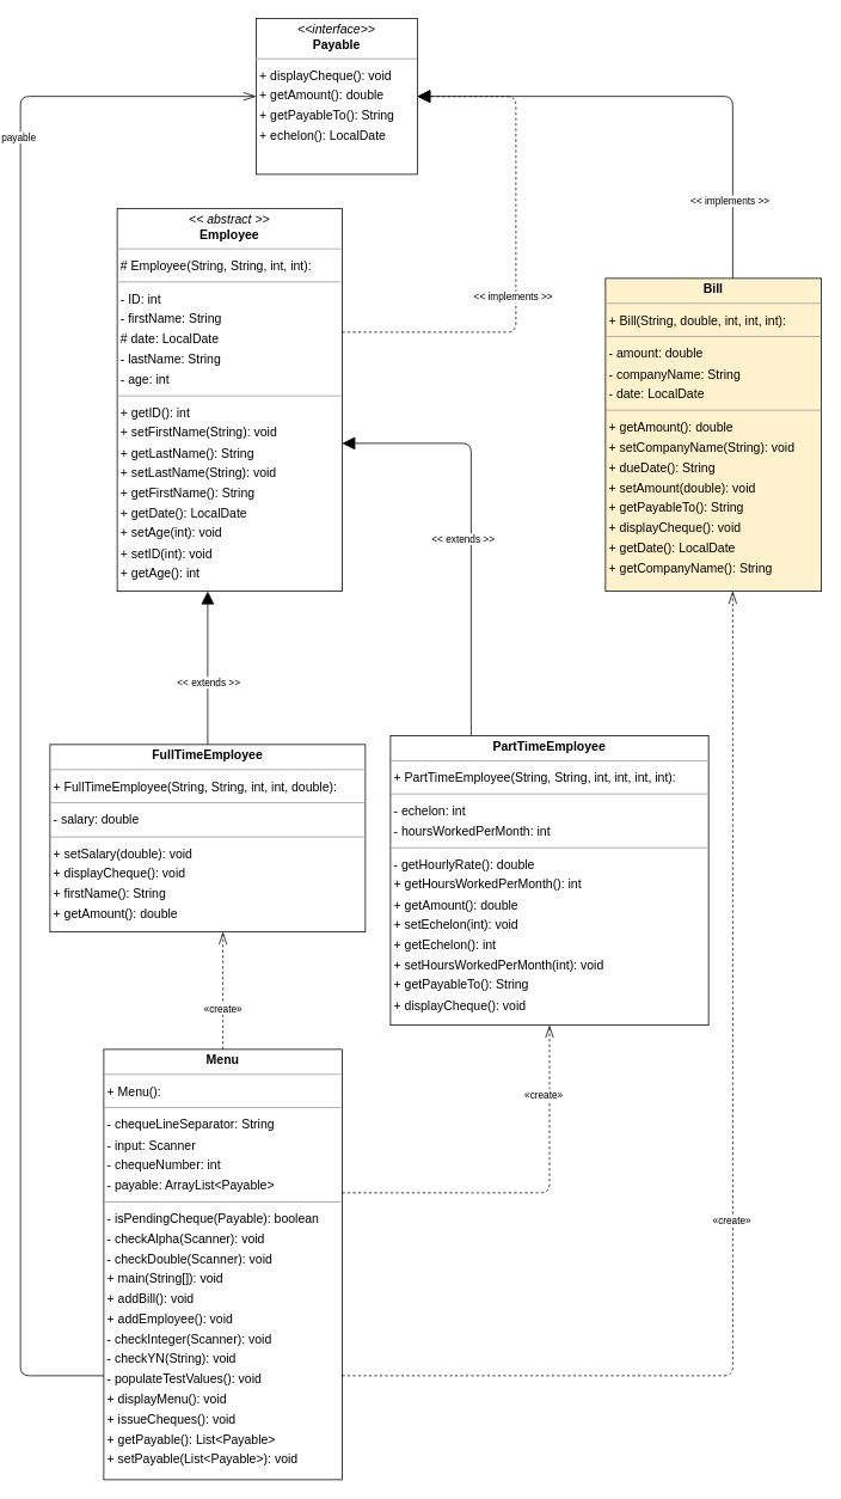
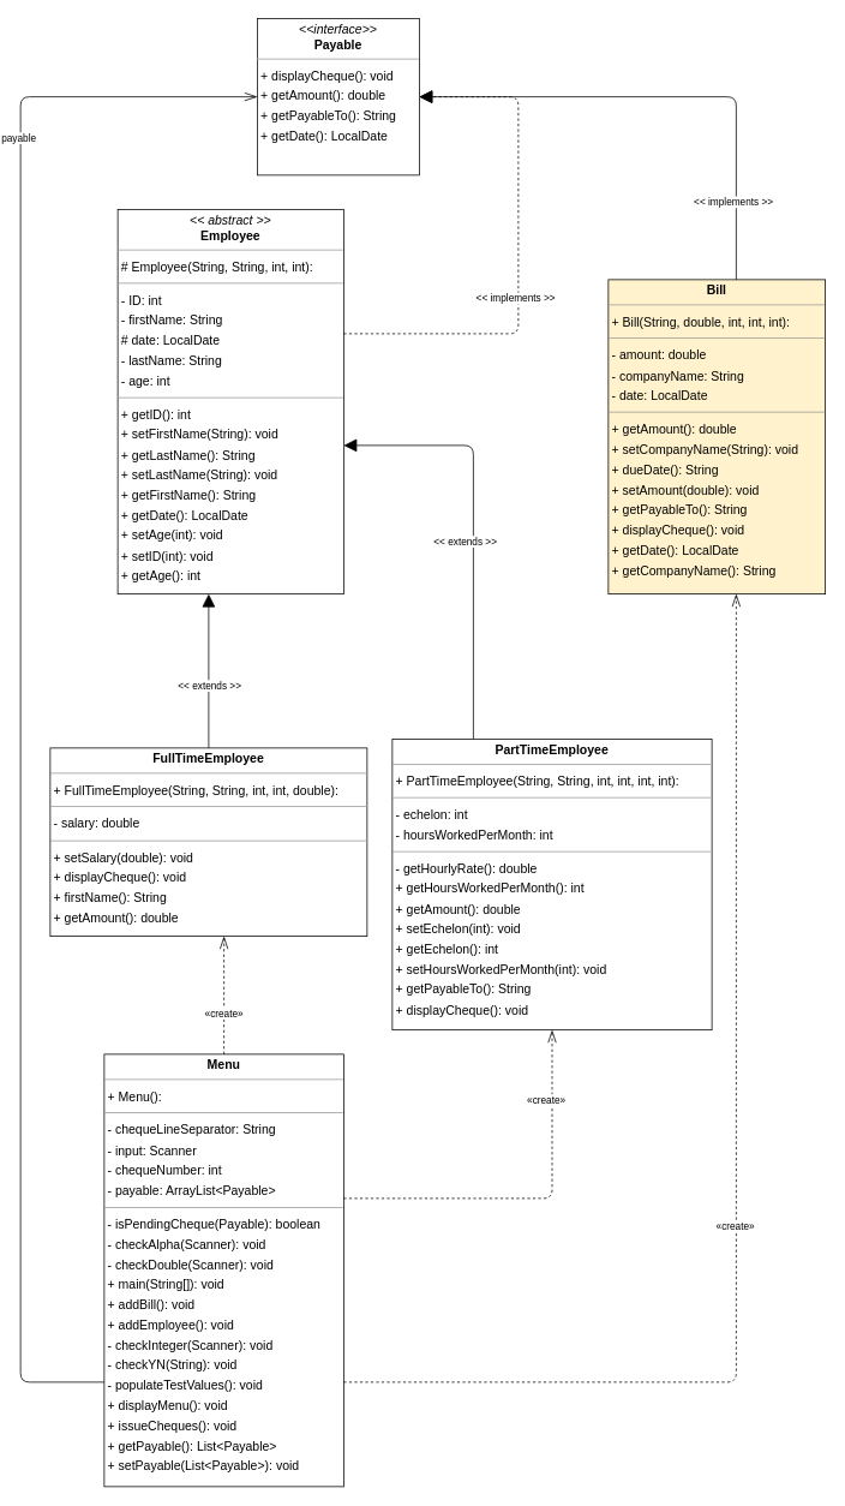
- <mxCell id="7" value="&lt;p style=&quot;margin:0px;margin-top:4px;text-align:center;&quot;&gt;&lt;i&gt;&amp;lt;&amp;lt;interface&amp;gt;&amp;gt;&lt;/i&gt;&lt;br/&gt;&lt;b&gt;Payable&lt;/b&gt;&lt;/p&gt;&lt;hr size=&quot;1&quot;/&gt;&lt;p style=&quot;margin:0 0 0 4px;line-height:1.6;&quot;&gt;+ displayCheque(): void&lt;br/&gt;+ getAmount(): double&lt;br/&gt;+ getPayableTo(): String&lt;br/&gt;+ echelon(): LocalDate&lt;/p&gt;" style="verticalAlign=top;align=left;overflow=fill;fontSize=14;fontFamily=Helvetica;html=1;rounded=0;shadow=0;comic=0;labelBackgroundColor=none;strokeWidth=1;strokeColor=#000000;" parent="1" vertex="1"><mxGeometry x="283" y="20" width="180" height="174" as="geometry" /></mxCell>
+ <mxCell id="7" value="&lt;p style=&quot;margin:0px;margin-top:4px;text-align:center;&quot;&gt;&lt;i&gt;&amp;lt;&amp;lt;interface&amp;gt;&amp;gt;&lt;/i&gt;&lt;br/&gt;&lt;b&gt;Payable&lt;/b&gt;&lt;/p&gt;&lt;hr size=&quot;1&quot;/&gt;&lt;p style=&quot;margin:0 0 0 4px;line-height:1.6;&quot;&gt;+ displayCheque(): void&lt;br/&gt;+ getAmount(): double&lt;br/&gt;+ getPayableTo(): String&lt;br/&gt;+ getDate(): LocalDate&lt;/p&gt;" style="verticalAlign=top;align=left;overflow=fill;fontSize=14;fontFamily=Helvetica;html=1;rounded=0;shadow=0;comic=0;labelBackgroundColor=none;strokeWidth=1;strokeColor=#000000;" parent="1" vertex="1"><mxGeometry x="283" y="20" width="180" height="174" as="geometry" /></mxCell>
